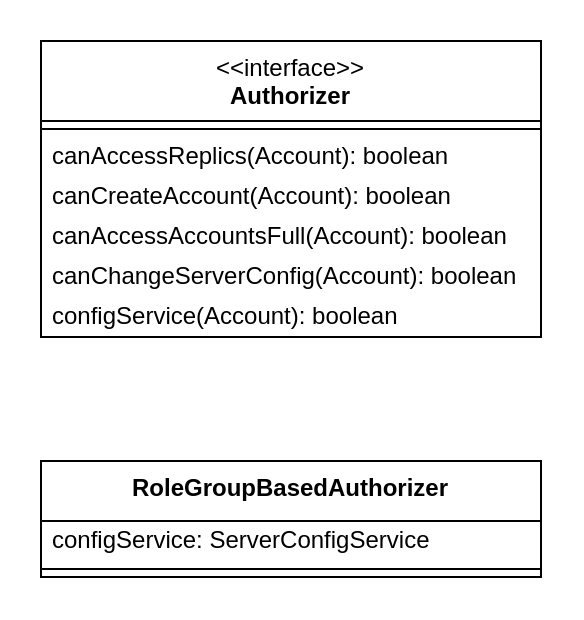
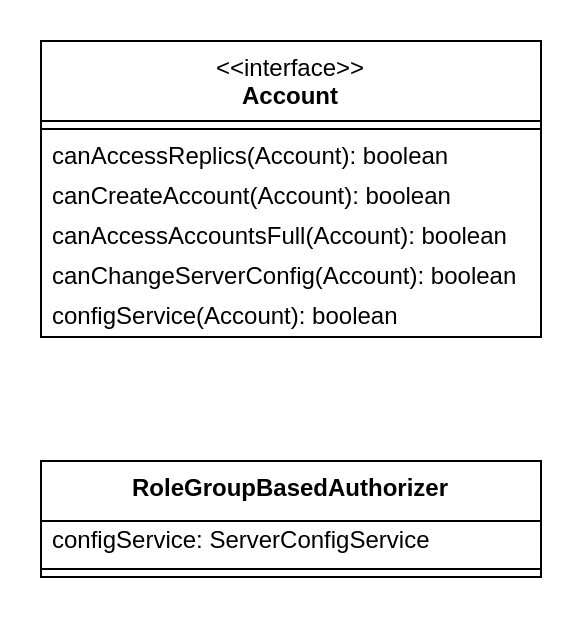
- <mxCell id="2" value="&amp;lt;&amp;lt;interface&amp;gt;&amp;gt;&lt;br&gt;&lt;b&gt;Authorizer&lt;/b&gt;&lt;div&gt;&lt;br/&gt;&lt;/div&gt;" style="swimlane;fontStyle=0;align=center;verticalAlign=top;childLayout=stackLayout;horizontal=1;startSize=40;horizontalStack=0;resizeParent=1;resizeParentMax=0;resizeLast=0;collapsible=0;marginBottom=0;html=1;whiteSpace=wrap;" vertex="1" parent="1"><mxGeometry x="20" y="20" width="250" height="148" as="geometry" /></mxCell>
+ <mxCell id="2" value="&amp;lt;&amp;lt;interface&amp;gt;&amp;gt;&lt;br&gt;&lt;b&gt;Account&lt;/b&gt;&lt;div&gt;&lt;br/&gt;&lt;/div&gt;" style="swimlane;fontStyle=0;align=center;verticalAlign=top;childLayout=stackLayout;horizontal=1;startSize=40;horizontalStack=0;resizeParent=1;resizeParentMax=0;resizeLast=0;collapsible=0;marginBottom=0;html=1;whiteSpace=wrap;" vertex="1" parent="1"><mxGeometry x="20" y="20" width="250" height="148" as="geometry" /></mxCell>
